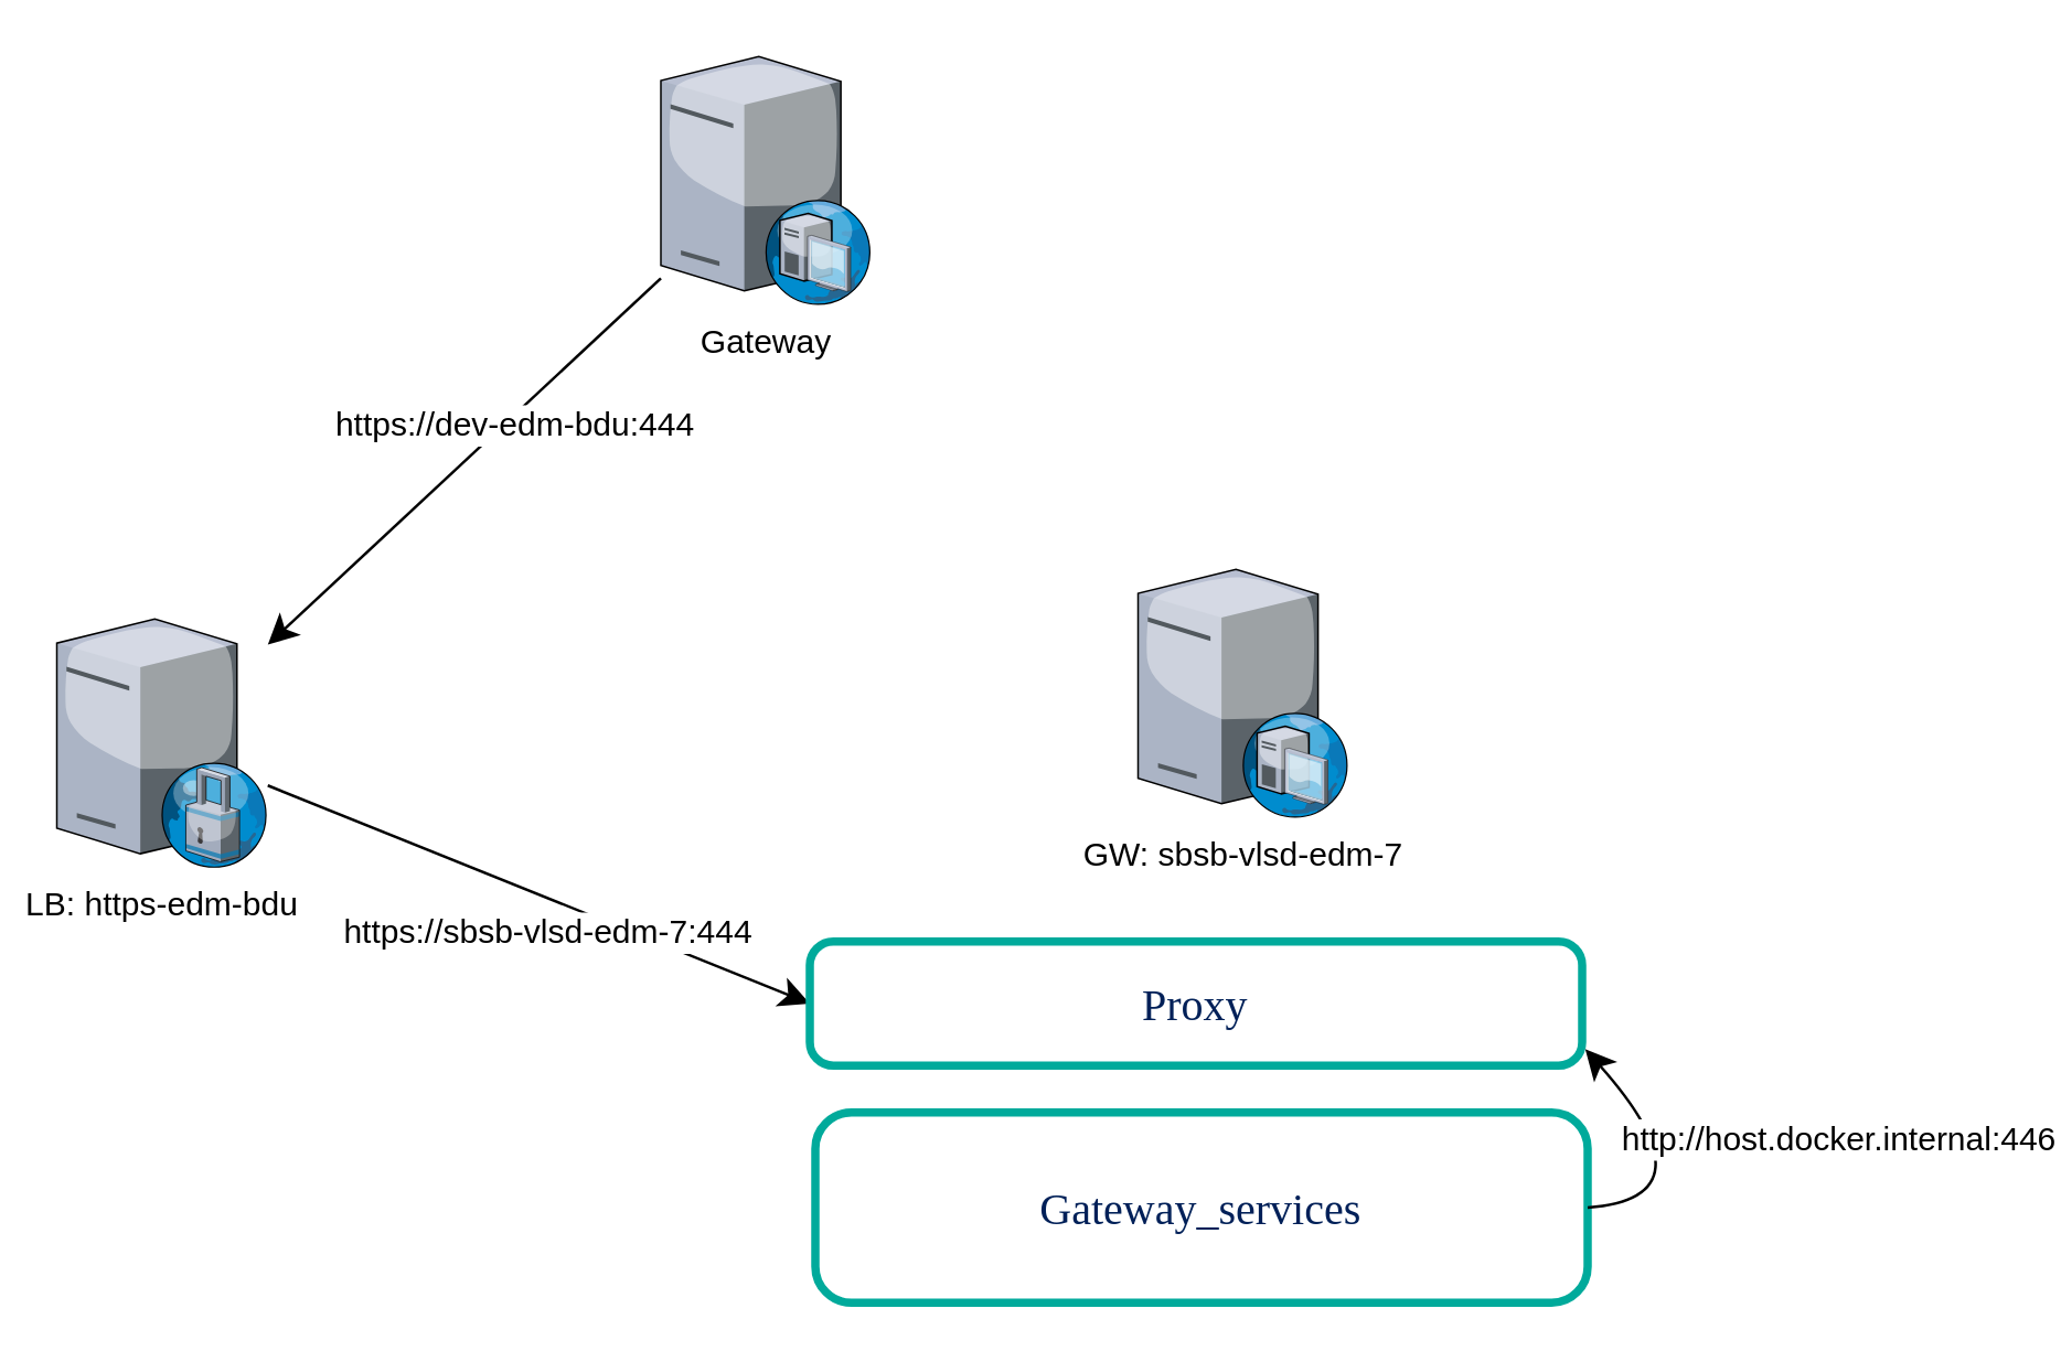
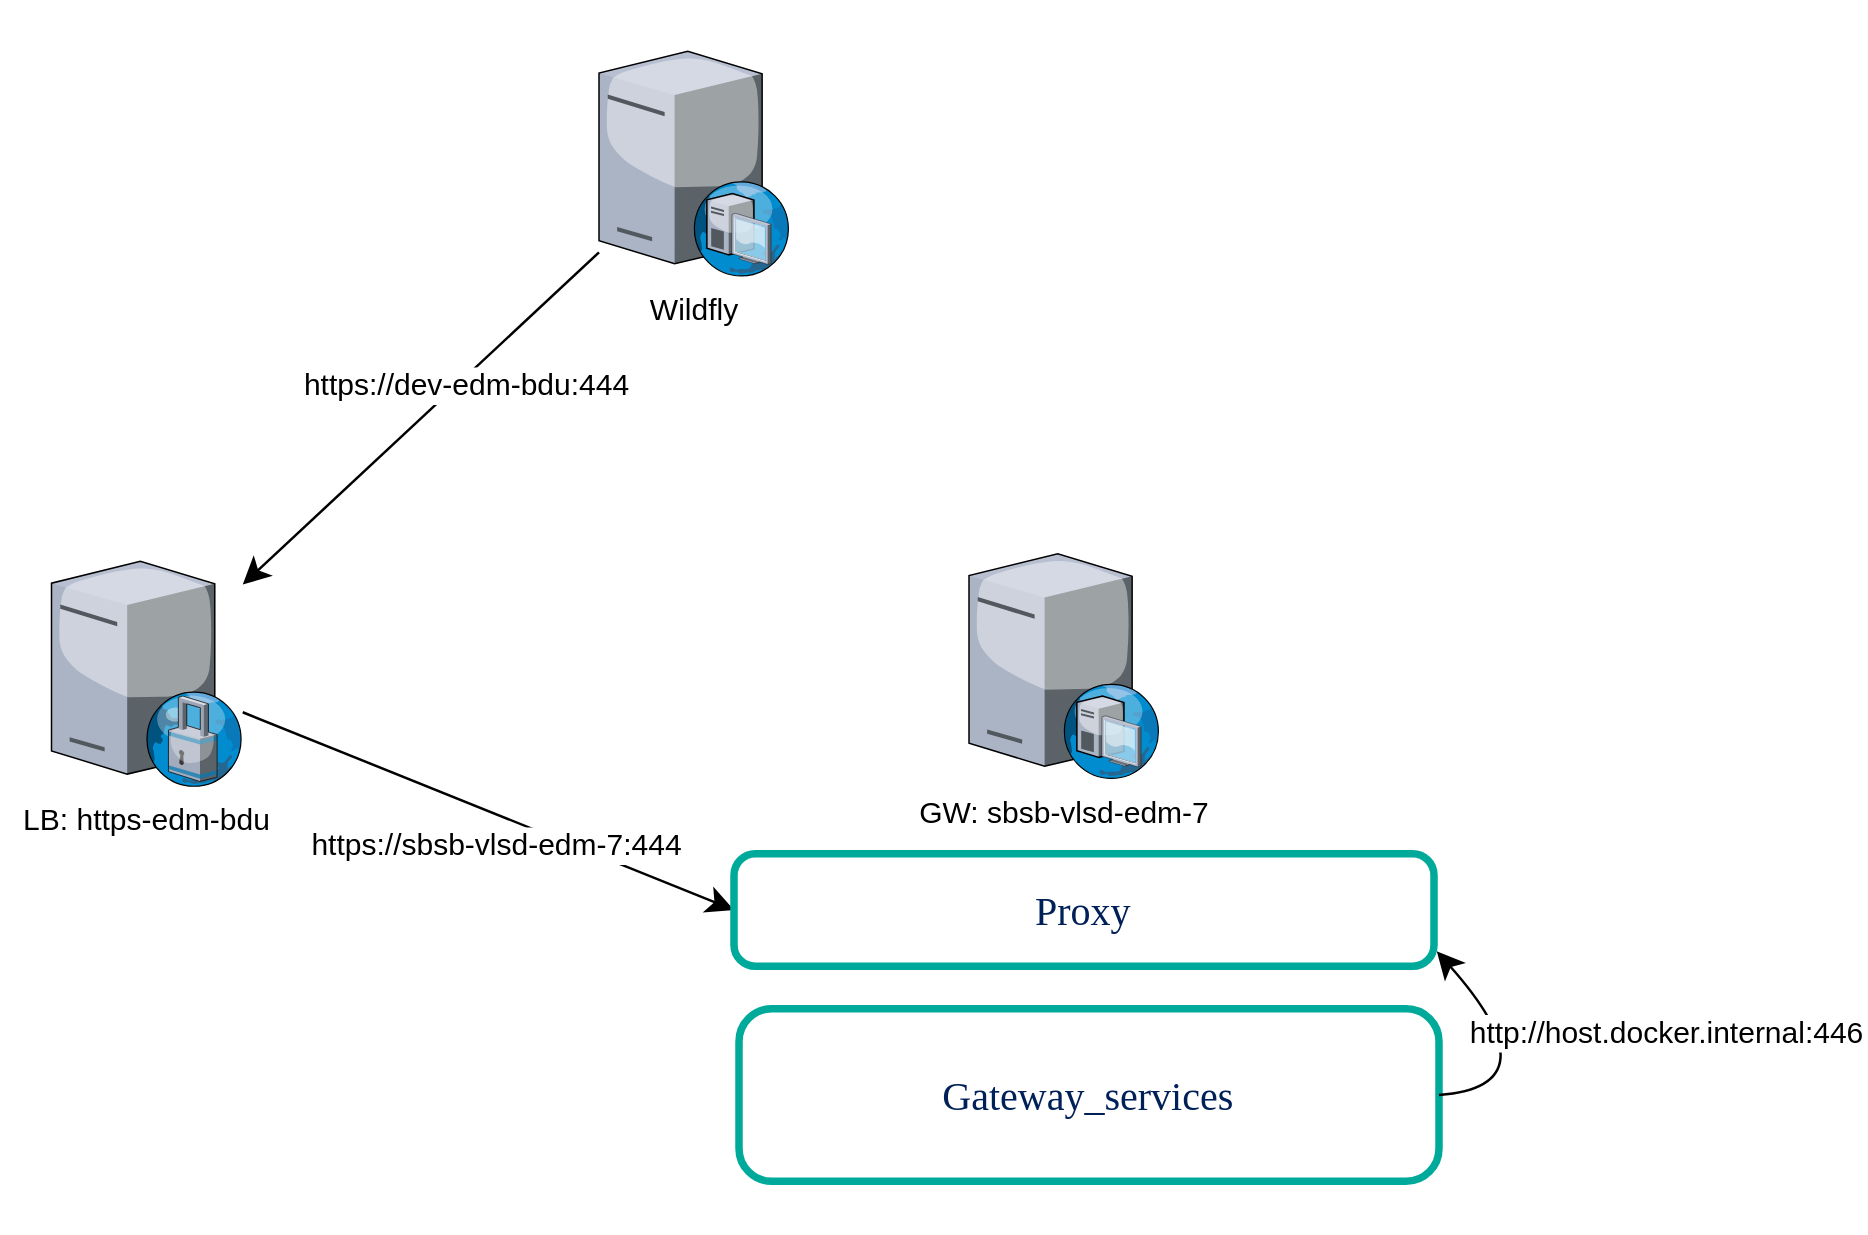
- <mxCell id="8" value="Gateway" style="verticalLabelPosition=bottom;sketch=0;aspect=fixed;html=1;verticalAlign=top;strokeColor=none;align=center;outlineConnect=0;shape=mxgraph.citrix.dhcp_server;" vertex="1" parent="1"><mxGeometry x="239" y="20" width="76" height="90" as="geometry" /></mxCell>
+ <mxCell id="8" value="Wildfly" style="verticalLabelPosition=bottom;sketch=0;aspect=fixed;html=1;verticalAlign=top;strokeColor=none;align=center;outlineConnect=0;shape=mxgraph.citrix.dhcp_server;" vertex="1" parent="1"><mxGeometry x="239" y="20" width="76" height="90" as="geometry" /></mxCell>
- <mxCell id="2" value="GW: sbsb-vlsd-edm-7" style="verticalLabelPosition=bottom;sketch=0;aspect=fixed;html=1;verticalAlign=top;strokeColor=none;align=center;outlineConnect=0;shape=mxgraph.citrix.dhcp_server;" vertex="1" parent="1"><mxGeometry x="412" y="206" width="76" height="90" as="geometry" /></mxCell>
+ <mxCell id="2" value="GW: sbsb-vlsd-edm-7" style="verticalLabelPosition=bottom;sketch=0;aspect=fixed;html=1;verticalAlign=top;strokeColor=none;align=center;outlineConnect=0;shape=mxgraph.citrix.dhcp_server;" vertex="1" parent="1"><mxGeometry x="387" y="221" width="76" height="90" as="geometry" /></mxCell>
